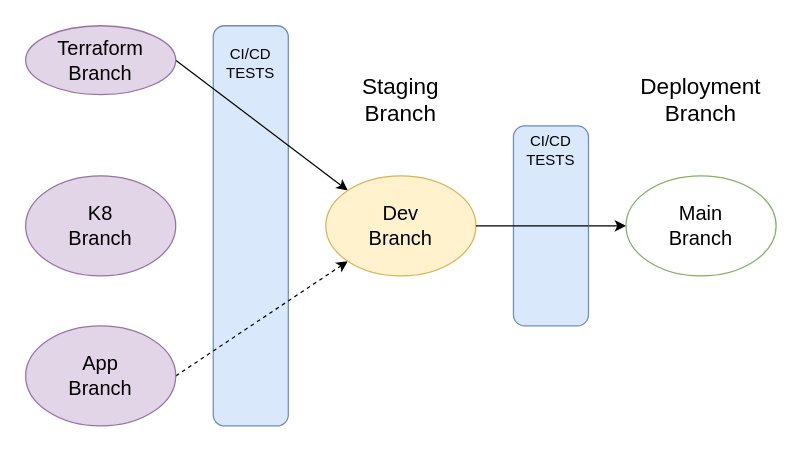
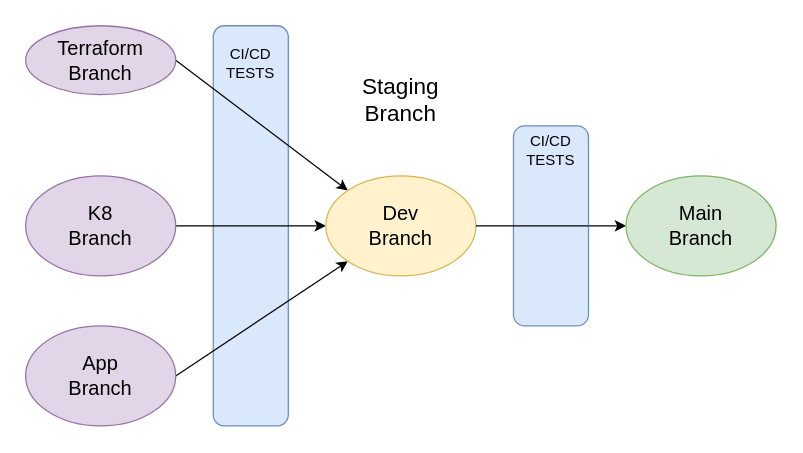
- <mxCell id="13" value="&lt;font style=&quot;font-size: 18px&quot;&gt;Deployment&lt;br&gt;Branch&lt;/font&gt;" style="text;html=1;strokeColor=none;fillColor=none;align=center;verticalAlign=middle;whiteSpace=wrap;rounded=0;" vertex="1" parent="1"><mxGeometry x="500" y="70" width="120" height="20" as="geometry" /></mxCell>
+ <mxCell id="5" style="edgeStyle=none;rounded=0;orthogonalLoop=1;jettySize=auto;html=1;exitX=1;exitY=0.5;exitDx=0;exitDy=0;entryX=0;entryY=0.5;entryDx=0;entryDy=0;" edge="1" parent="1" source="6" target="10"><mxGeometry relative="1" as="geometry" /></mxCell>
- <mxCell id="11" value="&lt;font style=&quot;font-size: 16px&quot;&gt;Main&lt;br&gt;Branch&lt;/font&gt;" style="ellipse;whiteSpace=wrap;html=1;fillColor=#ffffff;strokeColor=#82b366;" vertex="1" parent="1"><mxGeometry x="500" y="140" width="120" height="80" as="geometry" /></mxCell>
+ <mxCell id="11" value="&lt;font style=&quot;font-size: 16px&quot;&gt;Main&lt;br&gt;Branch&lt;/font&gt;" style="ellipse;whiteSpace=wrap;html=1;fillColor=#d5e8d4;strokeColor=#82b366;" vertex="1" parent="1"><mxGeometry x="500" y="140" width="120" height="80" as="geometry" /></mxCell>
- <mxCell id="7" style="edgeStyle=none;rounded=0;orthogonalLoop=1;jettySize=auto;html=1;exitX=1;exitY=0.5;exitDx=0;exitDy=0;entryX=0;entryY=1;entryDx=0;entryDy=0;dashed=1;" edge="1" parent="1" source="8" target="10"><mxGeometry relative="1" as="geometry" /></mxCell>
+ <mxCell id="7" style="edgeStyle=none;rounded=0;orthogonalLoop=1;jettySize=auto;html=1;exitX=1;exitY=0.5;exitDx=0;exitDy=0;entryX=0;entryY=1;entryDx=0;entryDy=0;" edge="1" parent="1" source="8" target="10"><mxGeometry relative="1" as="geometry" /></mxCell>
